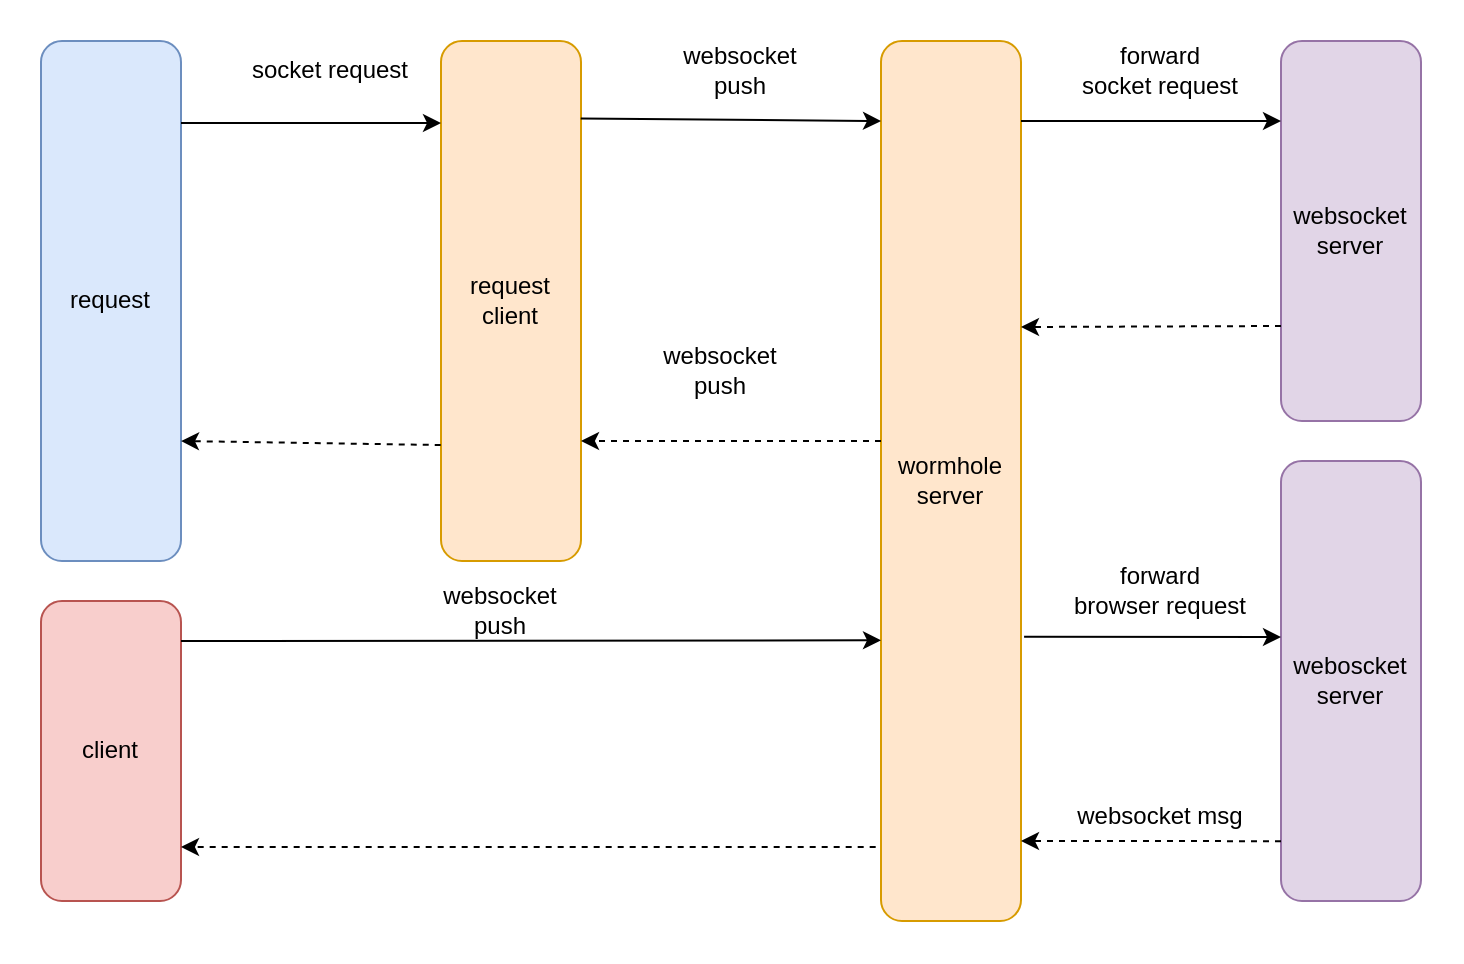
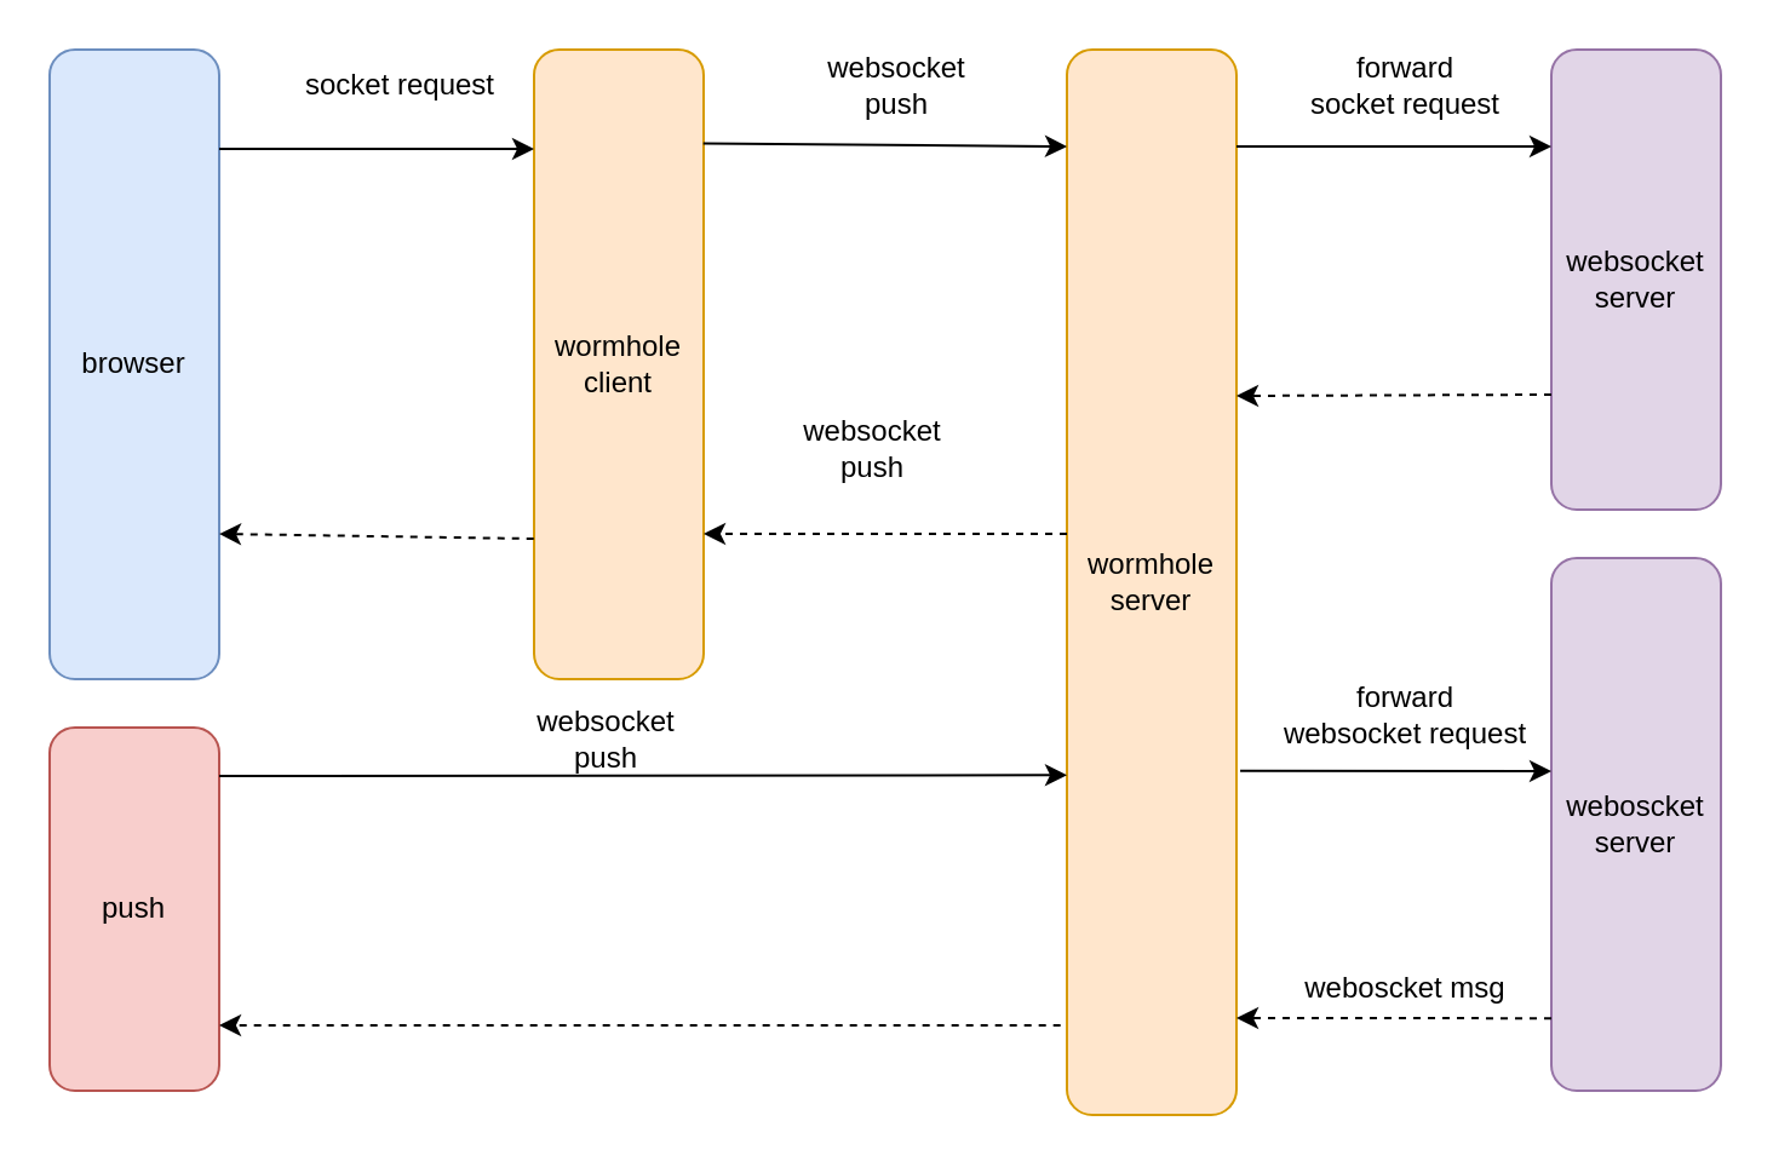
- <mxCell id="2" value="request" style="rounded=1;whiteSpace=wrap;html=1;fillColor=#dae8fc;strokeColor=#6c8ebf;" parent="1" vertex="1"><mxGeometry x="20" y="20" width="70" height="260" as="geometry" /></mxCell>
+ <mxCell id="2" value="browser" style="rounded=1;whiteSpace=wrap;html=1;fillColor=#dae8fc;strokeColor=#6c8ebf;" parent="1" vertex="1"><mxGeometry x="20" y="20" width="70" height="260" as="geometry" /></mxCell>
- <mxCell id="5" value="request &lt;br&gt;client" style="rounded=1;whiteSpace=wrap;html=1;fillColor=#ffe6cc;strokeColor=#d79b00;" parent="1" vertex="1"><mxGeometry x="220" y="20" width="70" height="260" as="geometry" /></mxCell>
+ <mxCell id="5" value="wormhole &lt;br&gt;client" style="rounded=1;whiteSpace=wrap;html=1;fillColor=#ffe6cc;strokeColor=#d79b00;" parent="1" vertex="1"><mxGeometry x="220" y="20" width="70" height="260" as="geometry" /></mxCell>
- <mxCell id="21" value="forward &lt;br&gt;browser request&lt;br&gt;" style="text;html=1;strokeColor=none;fillColor=none;align=center;verticalAlign=middle;whiteSpace=wrap;rounded=0;" parent="1" vertex="1"><mxGeometry x="520" y="280" width="120" height="30" as="geometry" /></mxCell>
+ <mxCell id="21" value="forward &lt;br&gt;websocket request&lt;br&gt;" style="text;html=1;strokeColor=none;fillColor=none;align=center;verticalAlign=middle;whiteSpace=wrap;rounded=0;" parent="1" vertex="1"><mxGeometry x="520" y="280" width="120" height="30" as="geometry" /></mxCell>
- <mxCell id="17" value="client" style="rounded=1;whiteSpace=wrap;html=1;fillColor=#f8cecc;strokeColor=#b85450;" parent="1" vertex="1"><mxGeometry x="20" y="300" width="70" height="150" as="geometry" /></mxCell>
+ <mxCell id="17" value="push" style="rounded=1;whiteSpace=wrap;html=1;fillColor=#f8cecc;strokeColor=#b85450;" parent="1" vertex="1"><mxGeometry x="20" y="300" width="70" height="150" as="geometry" /></mxCell>
- <mxCell id="23" value="&lt;br&gt;websocket msg" style="text;html=1;strokeColor=none;fillColor=none;align=center;verticalAlign=middle;whiteSpace=wrap;rounded=0;" parent="1" vertex="1"><mxGeometry x="520" y="390" width="120" height="20" as="geometry" /></mxCell>
+ <mxCell id="23" value="&lt;br&gt;weboscket msg" style="text;html=1;strokeColor=none;fillColor=none;align=center;verticalAlign=middle;whiteSpace=wrap;rounded=0;" parent="1" vertex="1"><mxGeometry x="520" y="390" width="120" height="20" as="geometry" /></mxCell>
